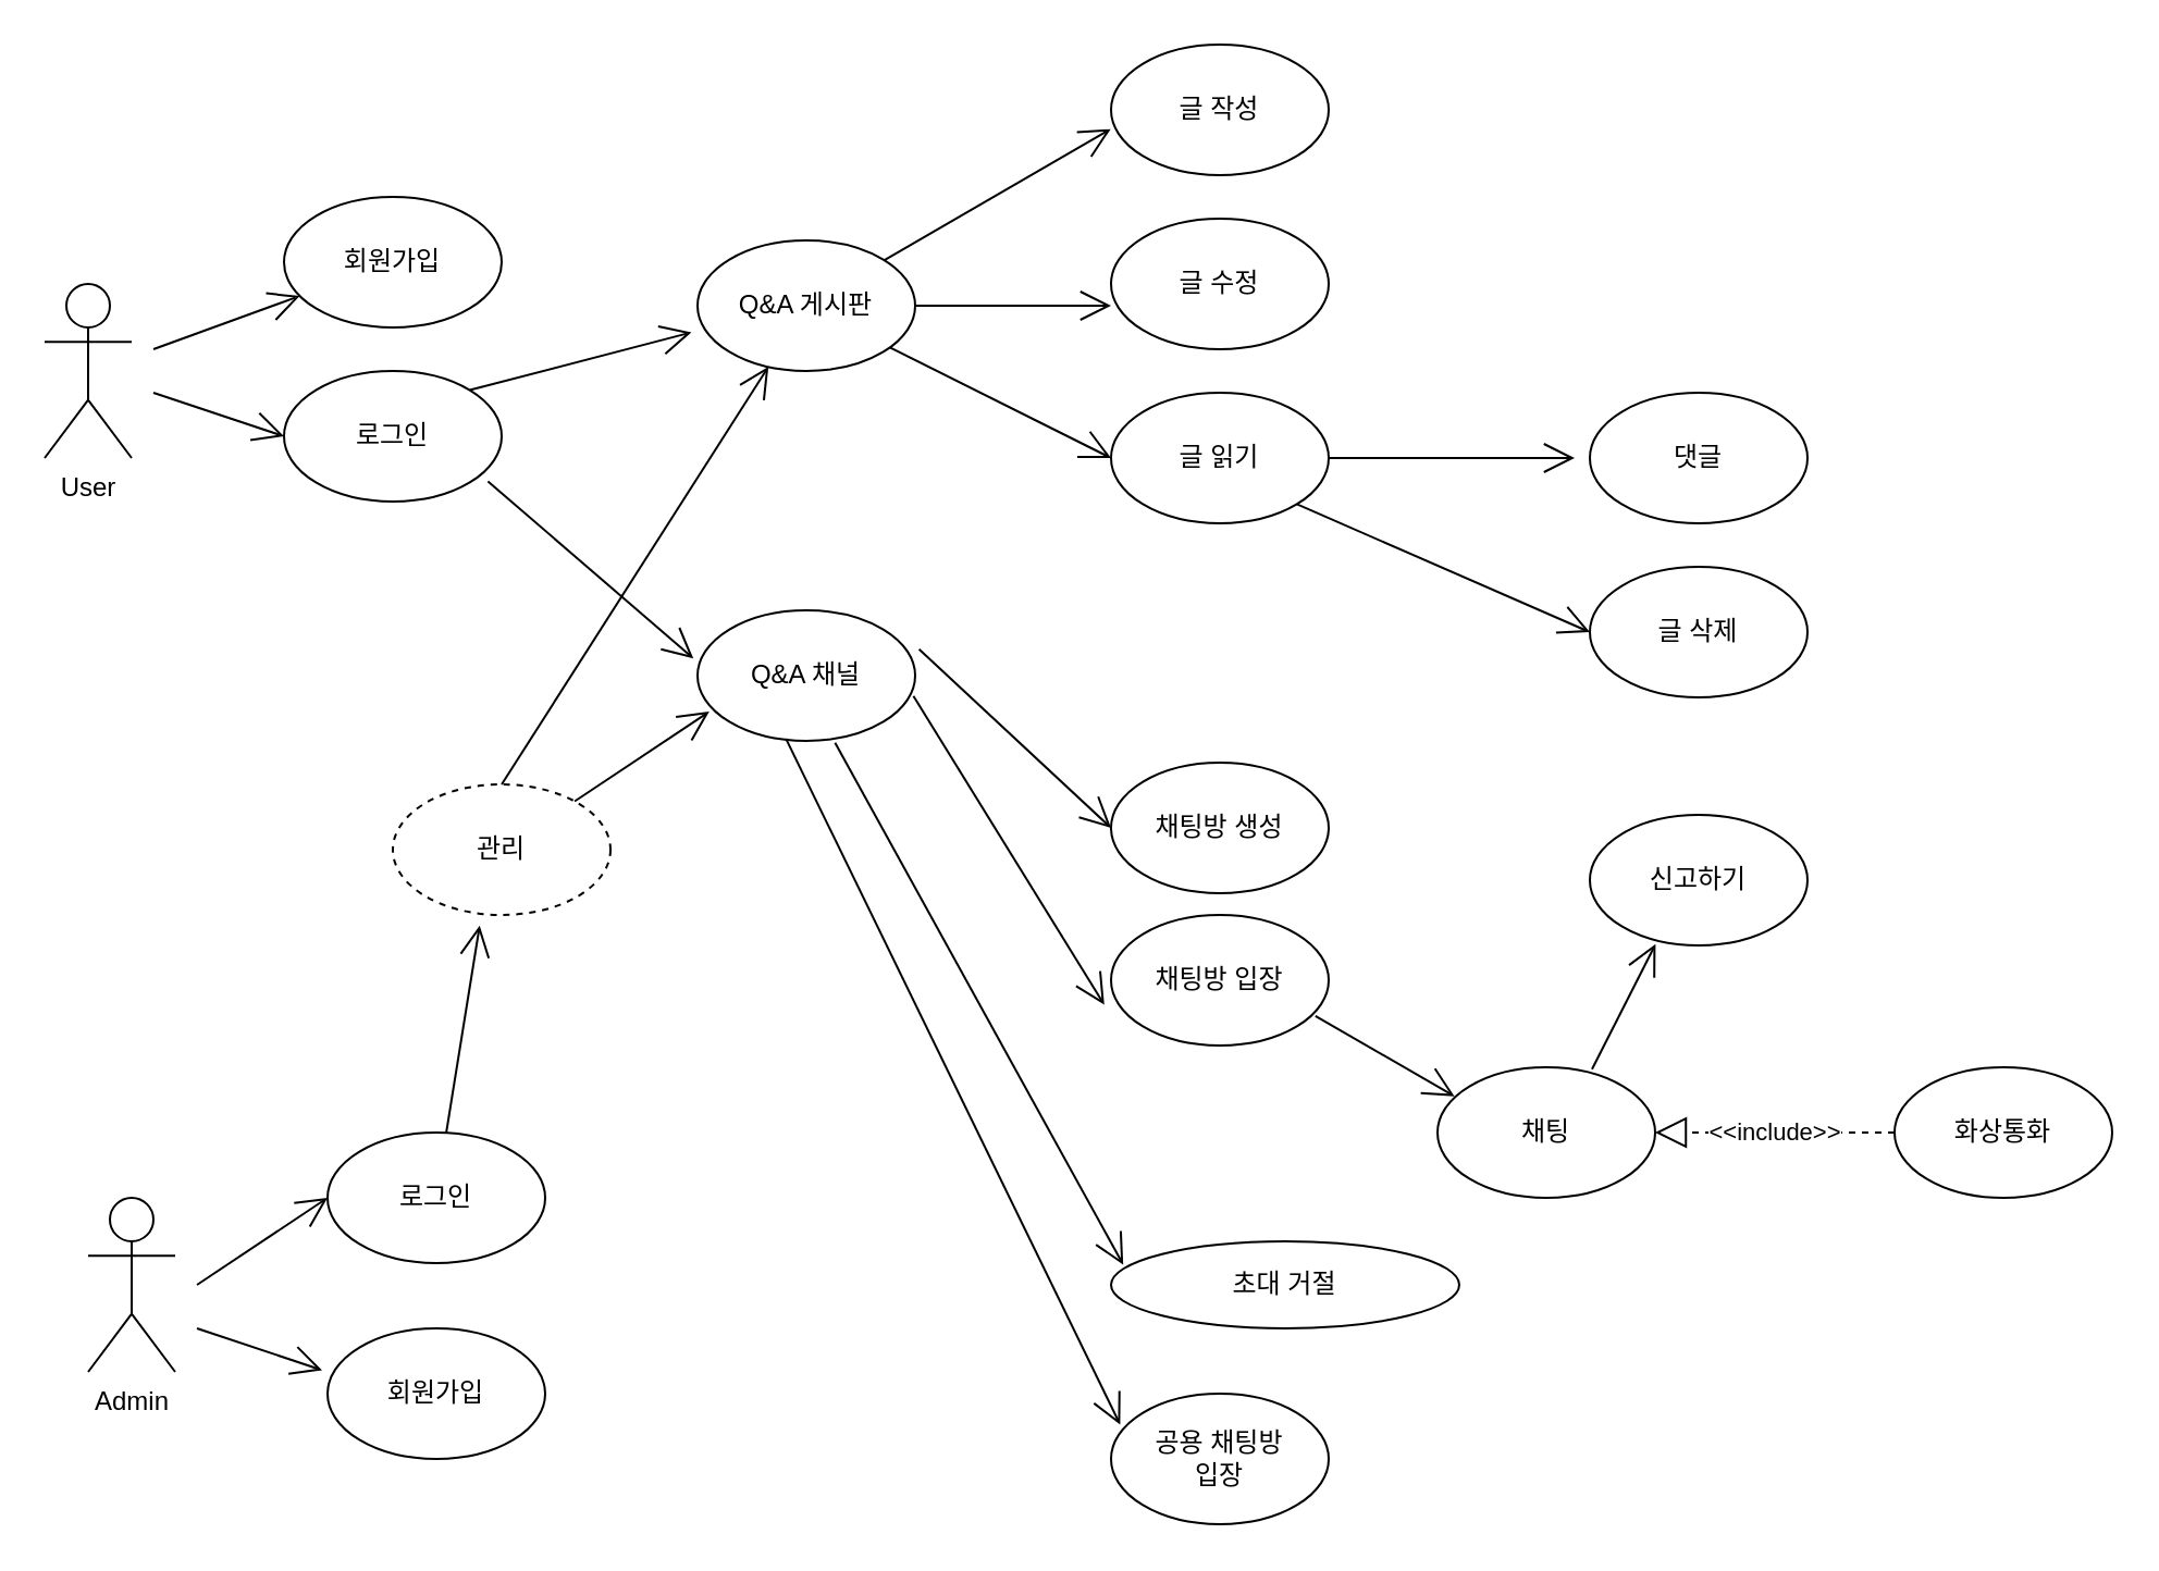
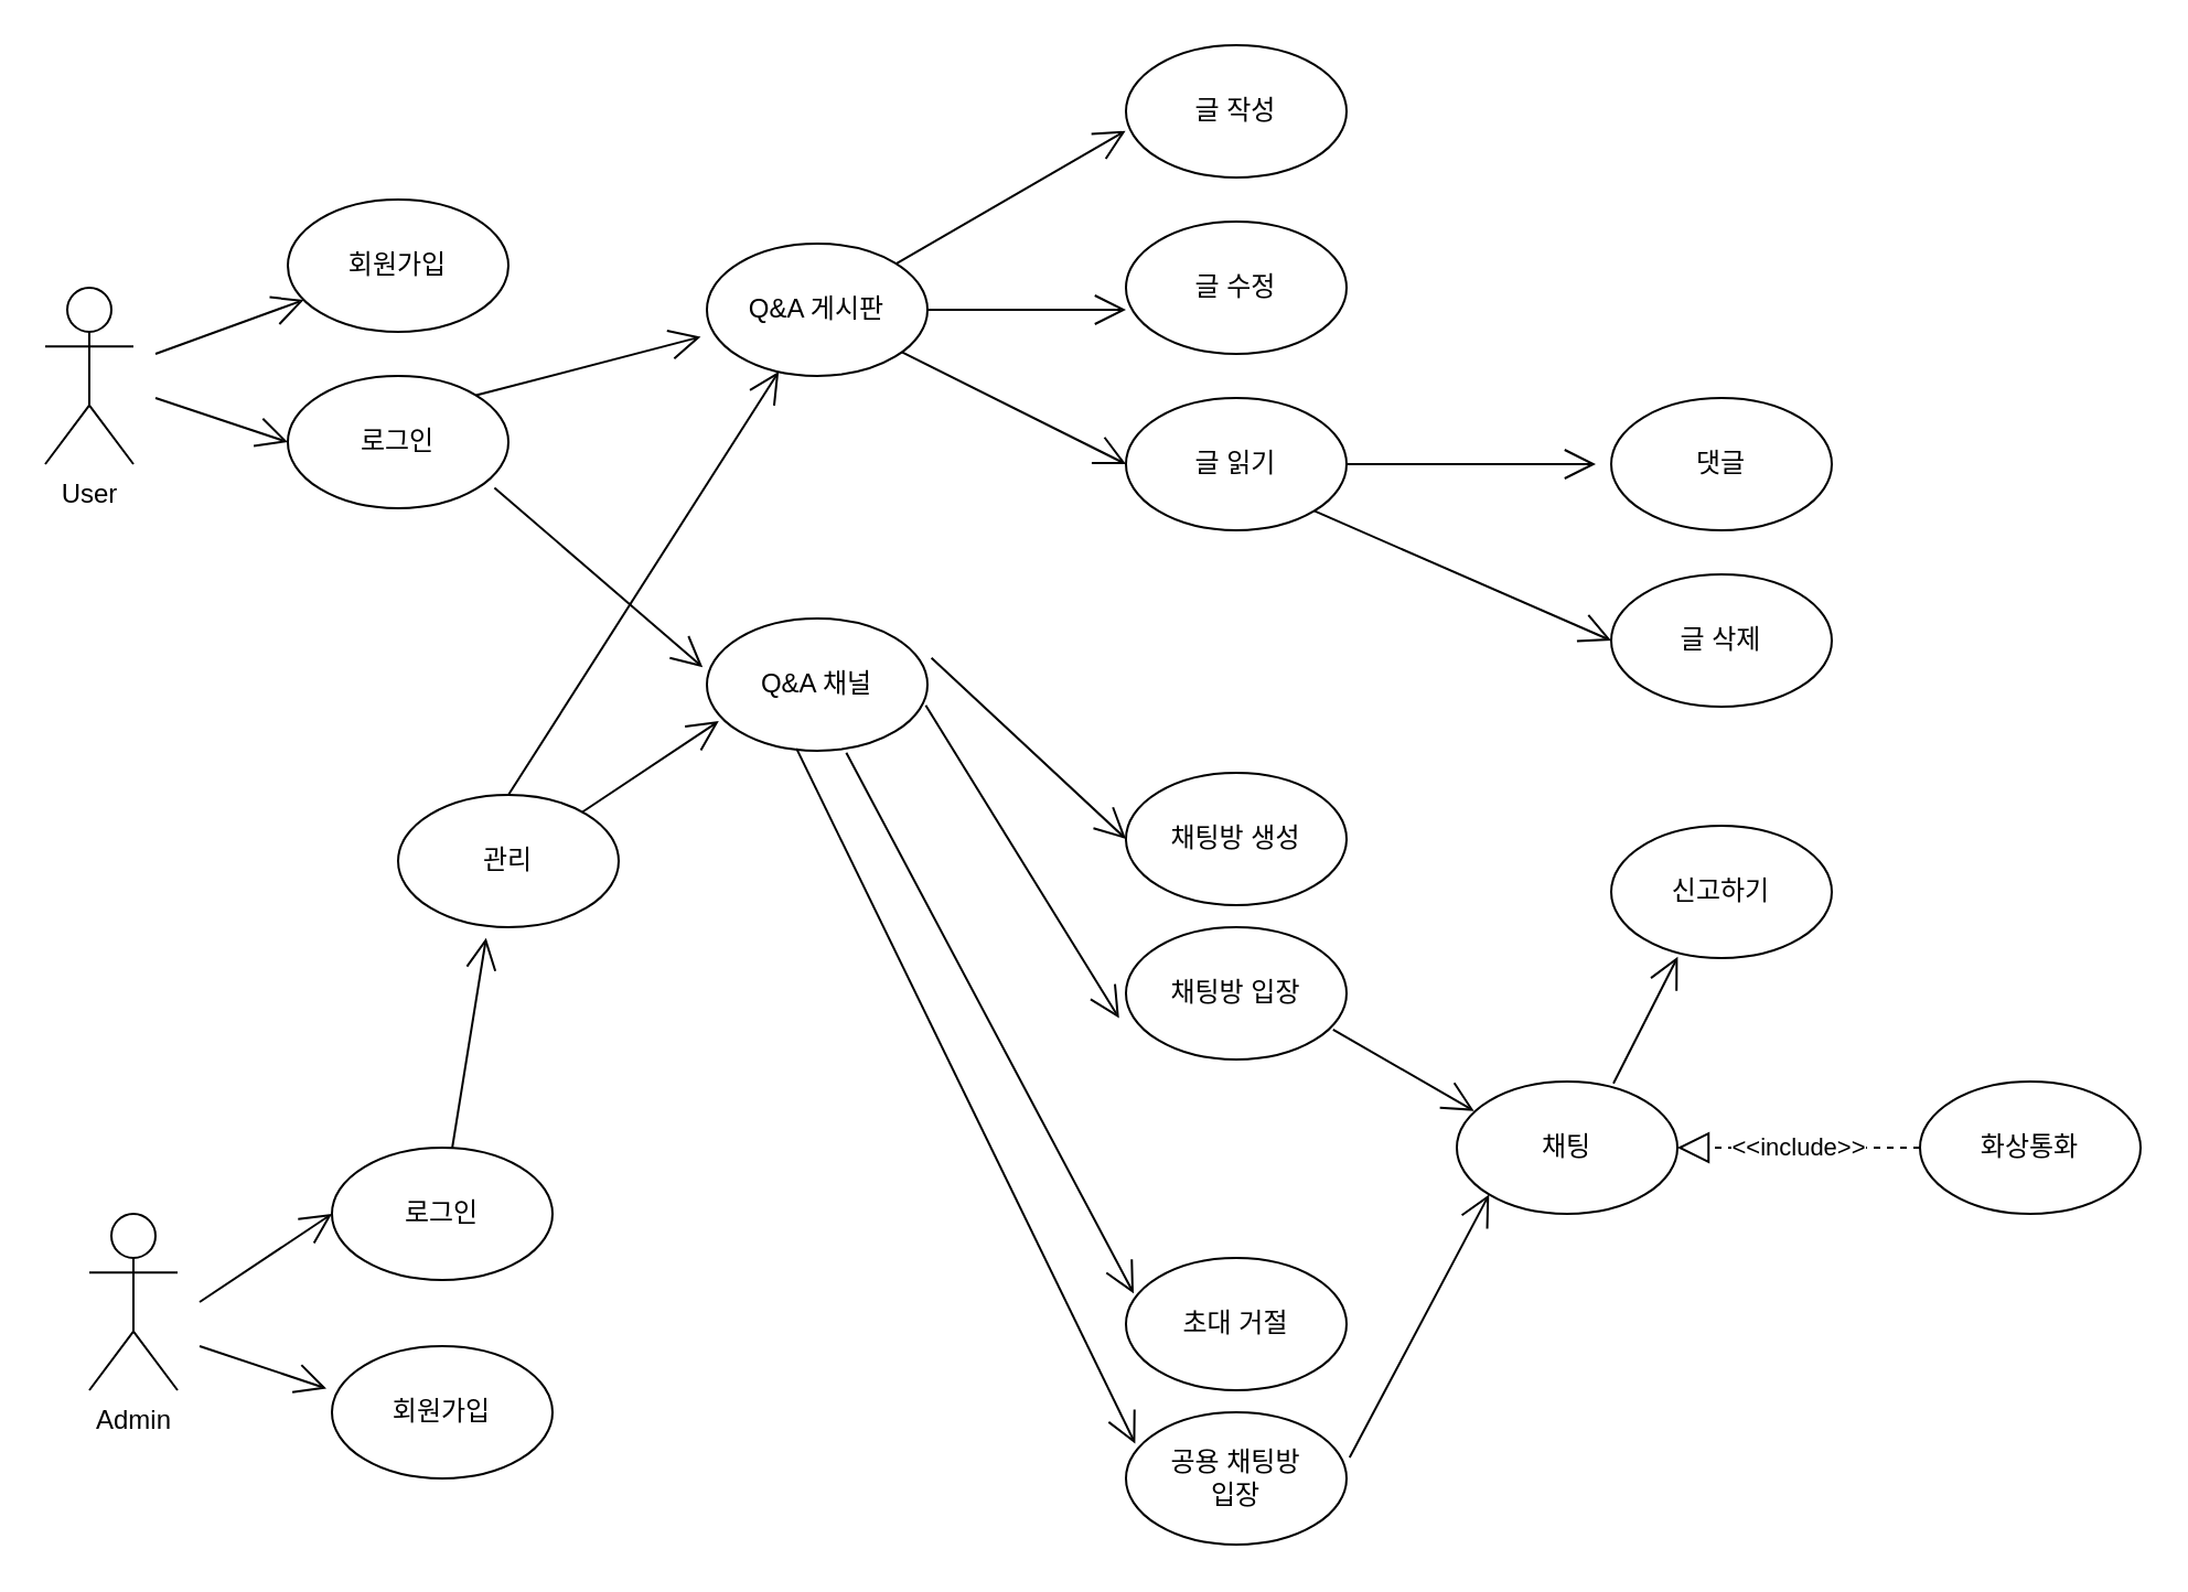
- <mxCell id="19" value="관리" style="ellipse;whiteSpace=wrap;html=1;dashed=1;" vertex="1" parent="1"><mxGeometry x="180" y="360" width="100" height="60" as="geometry" /></mxCell>
+ <mxCell id="19" value="관리" style="ellipse;whiteSpace=wrap;html=1;" vertex="1" parent="1"><mxGeometry x="180" y="360" width="100" height="60" as="geometry" /></mxCell>
- <mxCell id="22" value="초대 거절" style="ellipse;whiteSpace=wrap;html=1;" vertex="1" parent="1"><mxGeometry x="510" y="570" width="160" height="40" as="geometry" /></mxCell>
+ <mxCell id="22" value="초대 거절" style="ellipse;whiteSpace=wrap;html=1;" vertex="1" parent="1"><mxGeometry x="510" y="570" width="100" height="60" as="geometry" /></mxCell>
+ <mxCell id="29" value="" style="endArrow=open;endFill=1;endSize=12;html=1;exitX=1.014;exitY=0.341;exitDx=0;exitDy=0;exitPerimeter=0;entryX=0;entryY=1;entryDx=0;entryDy=0;" edge="1" parent="1" source="25" target="27"><mxGeometry width="160" relative="1" as="geometry"><mxPoint x="350" y="630" as="sourcePoint" /><mxPoint x="675" y="550" as="targetPoint" /></mxGeometry></mxCell>
